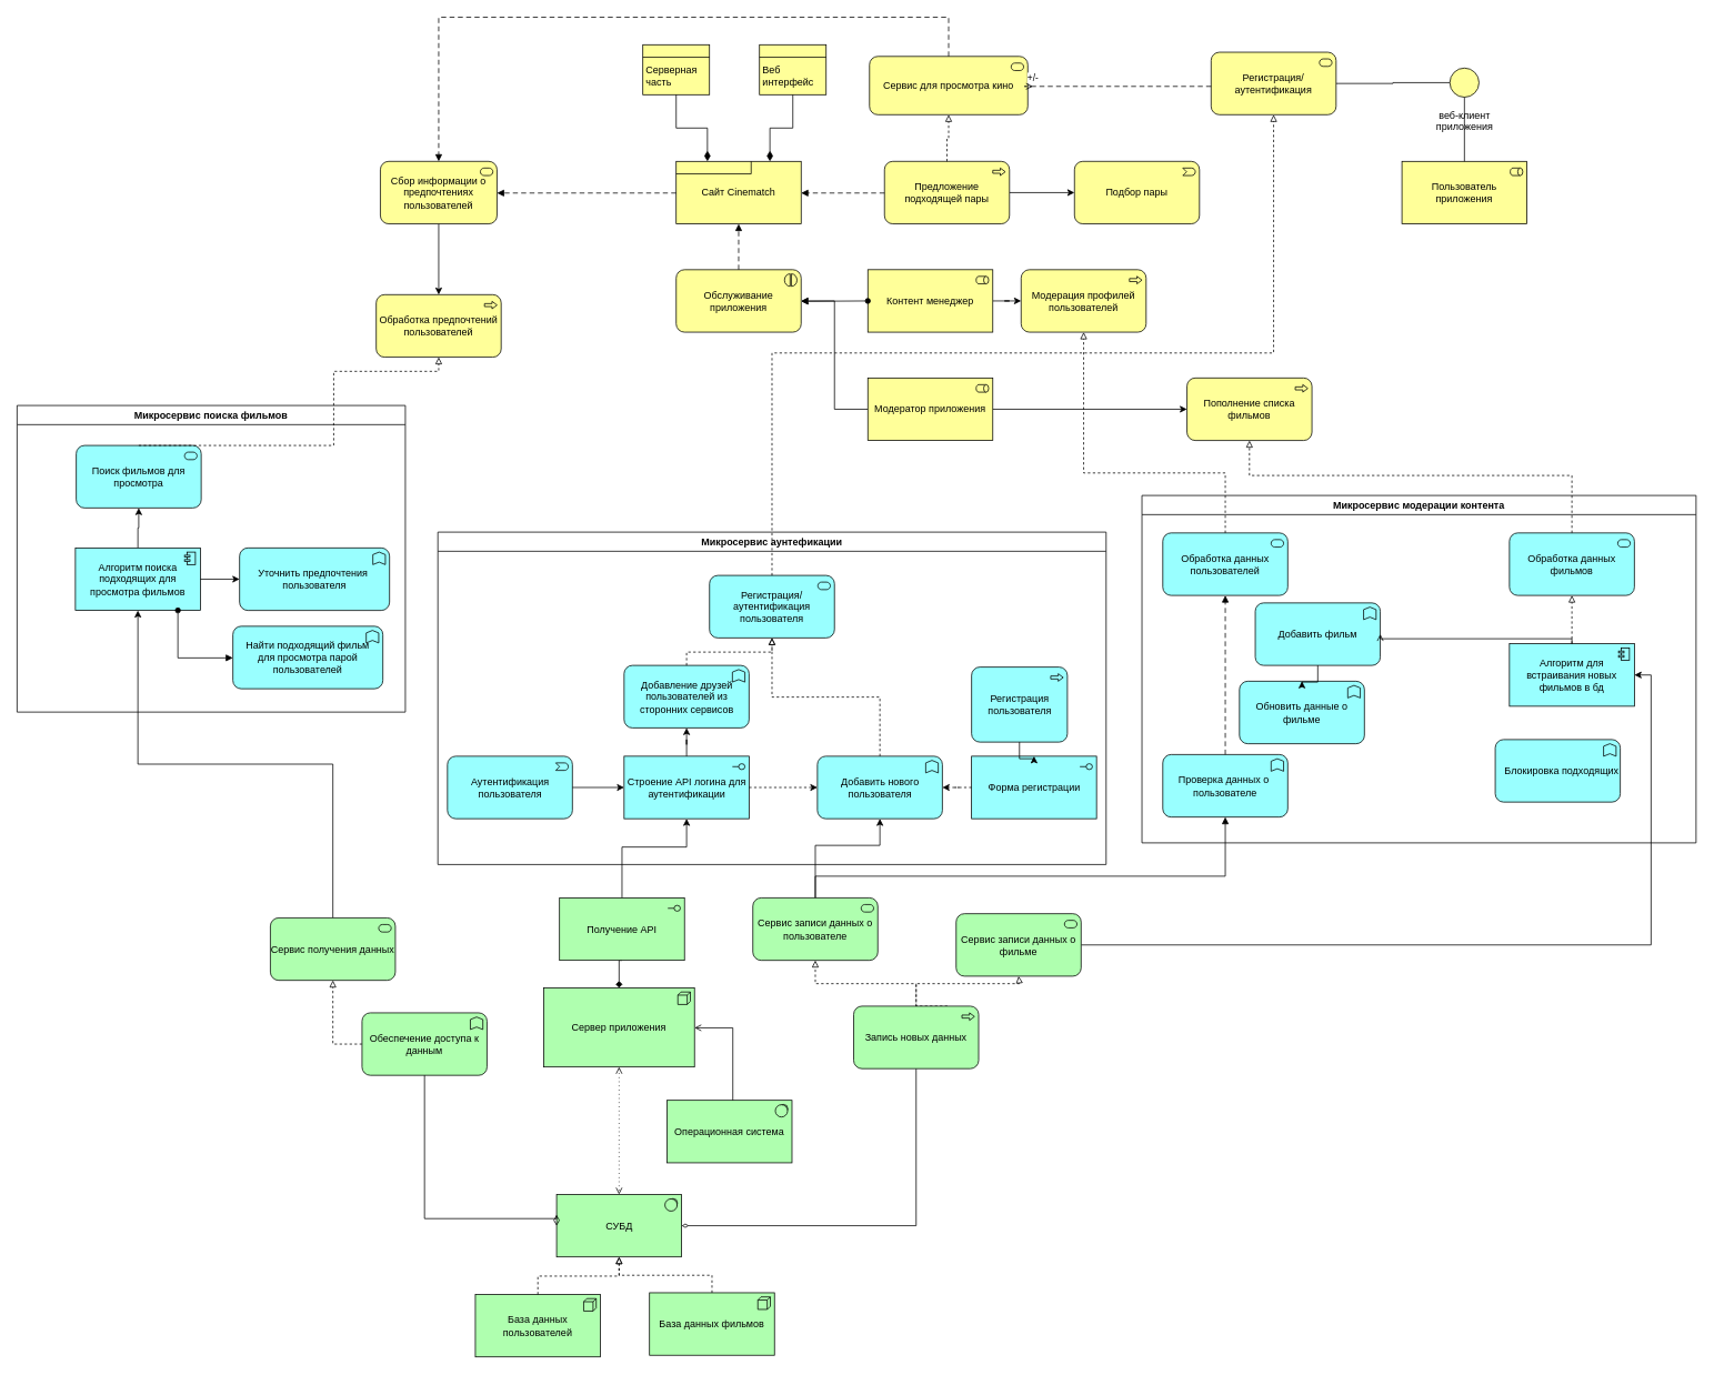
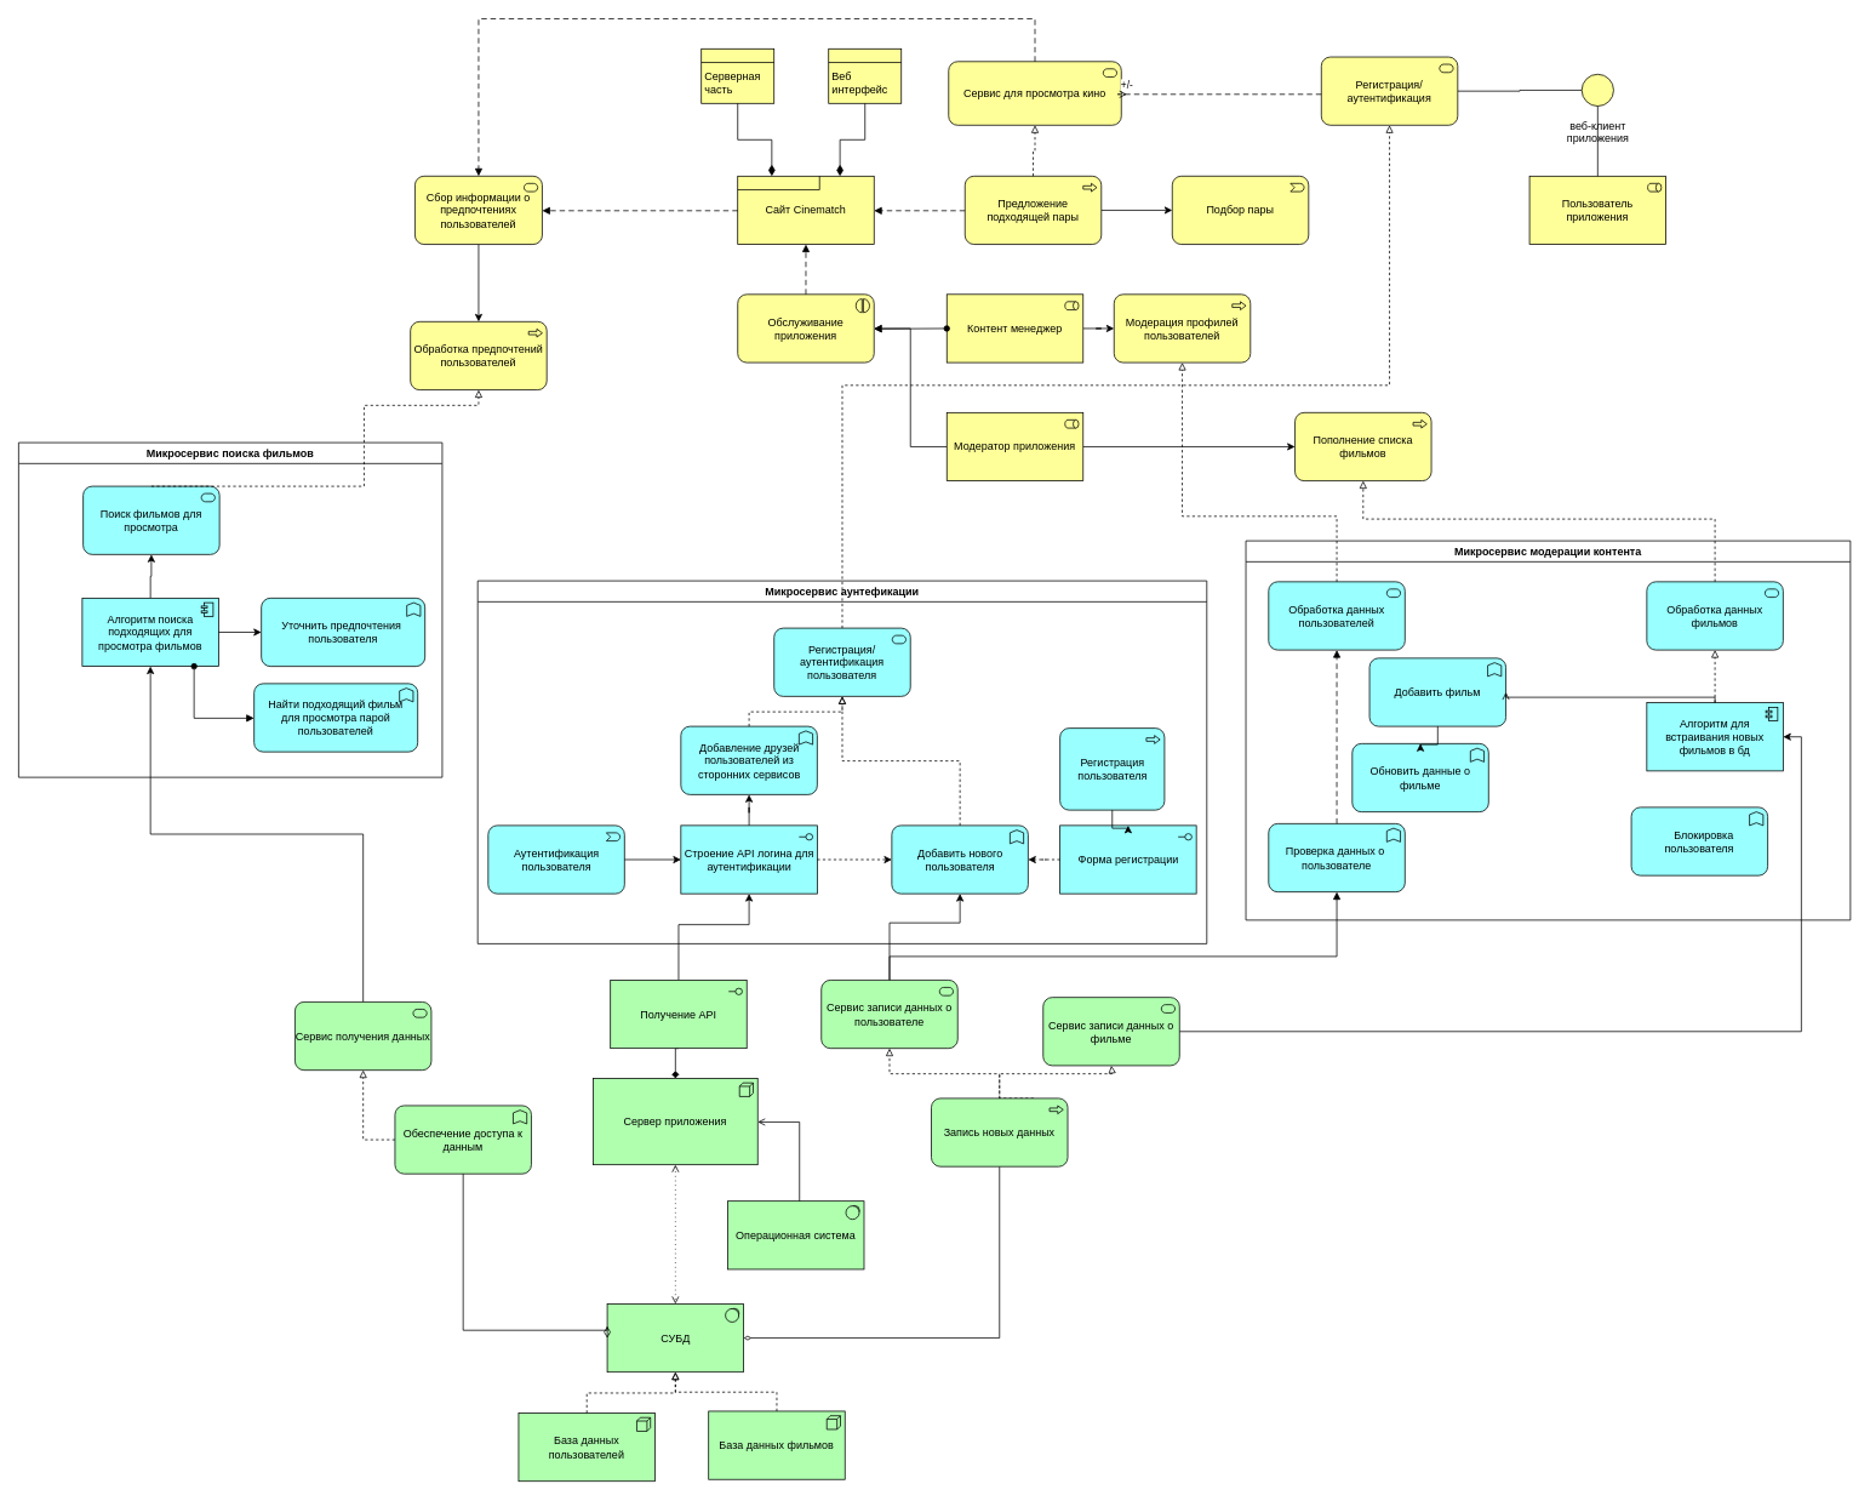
- <mxCell id="64" value="&amp;nbsp; &amp;nbsp;Блокировка подходящих" style="html=1;outlineConnect=0;whiteSpace=wrap;fillColor=#99ffff;shape=mxgraph.archimate3.application;appType=func;archiType=rounded;" vertex="1" parent="56"><mxGeometry x="424" y="293" width="150" height="75" as="geometry" /></mxCell>
+ <mxCell id="64" value="&amp;nbsp; &amp;nbsp;Блокировка пользователя" style="html=1;outlineConnect=0;whiteSpace=wrap;fillColor=#99ffff;shape=mxgraph.archimate3.application;appType=func;archiType=rounded;" vertex="1" parent="56"><mxGeometry x="424" y="293" width="150" height="75" as="geometry" /></mxCell>
